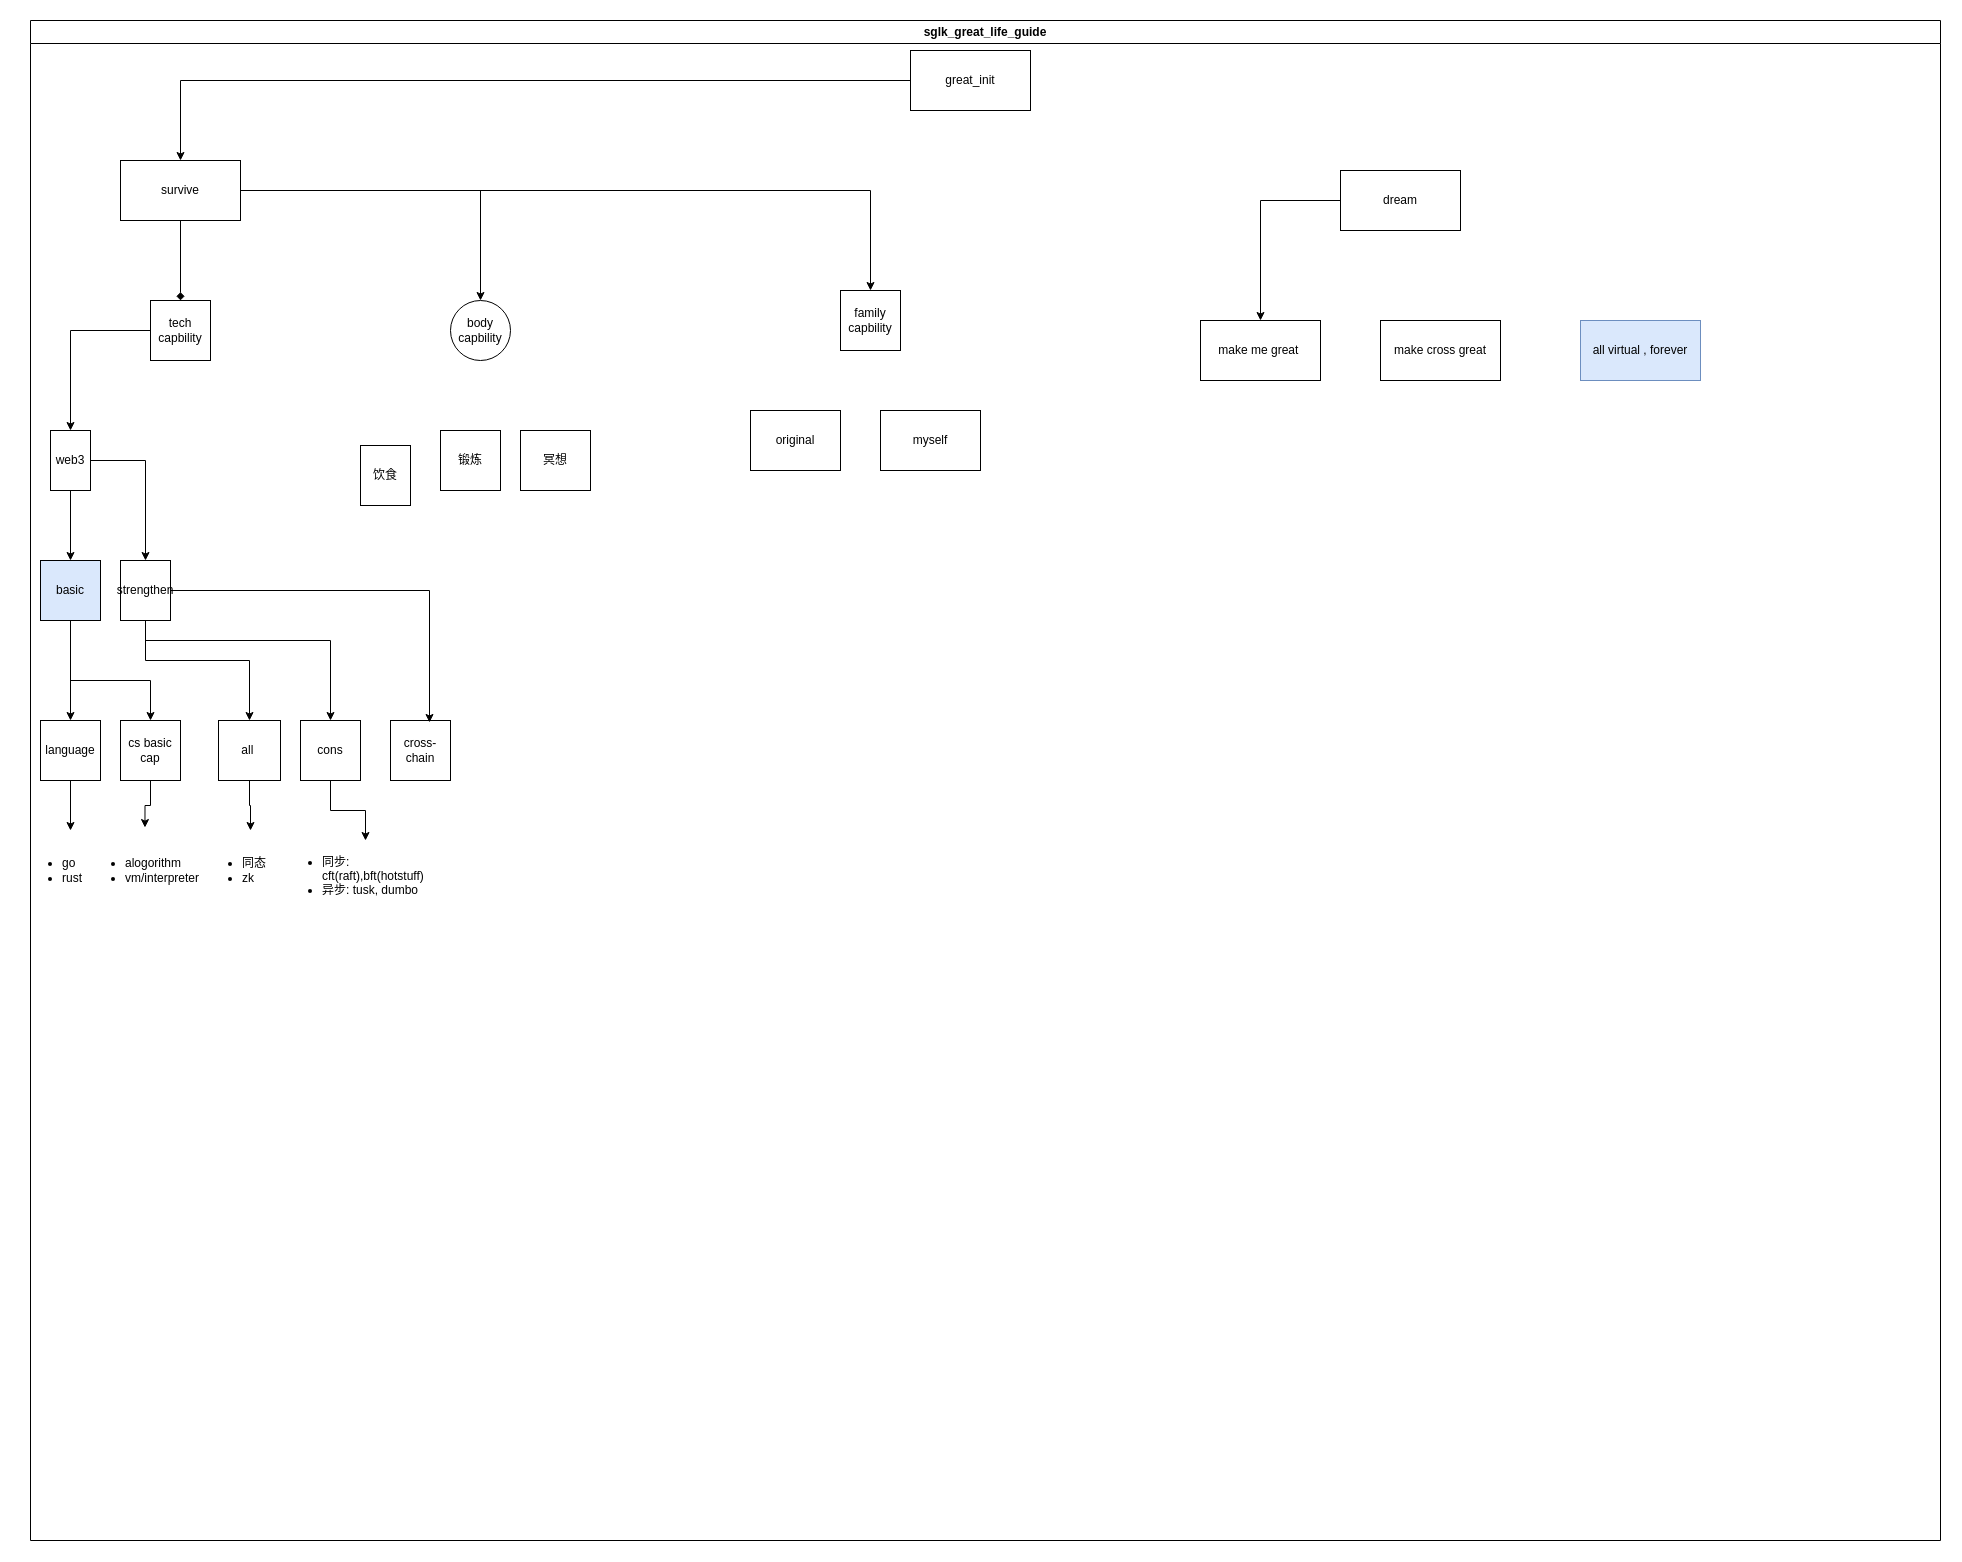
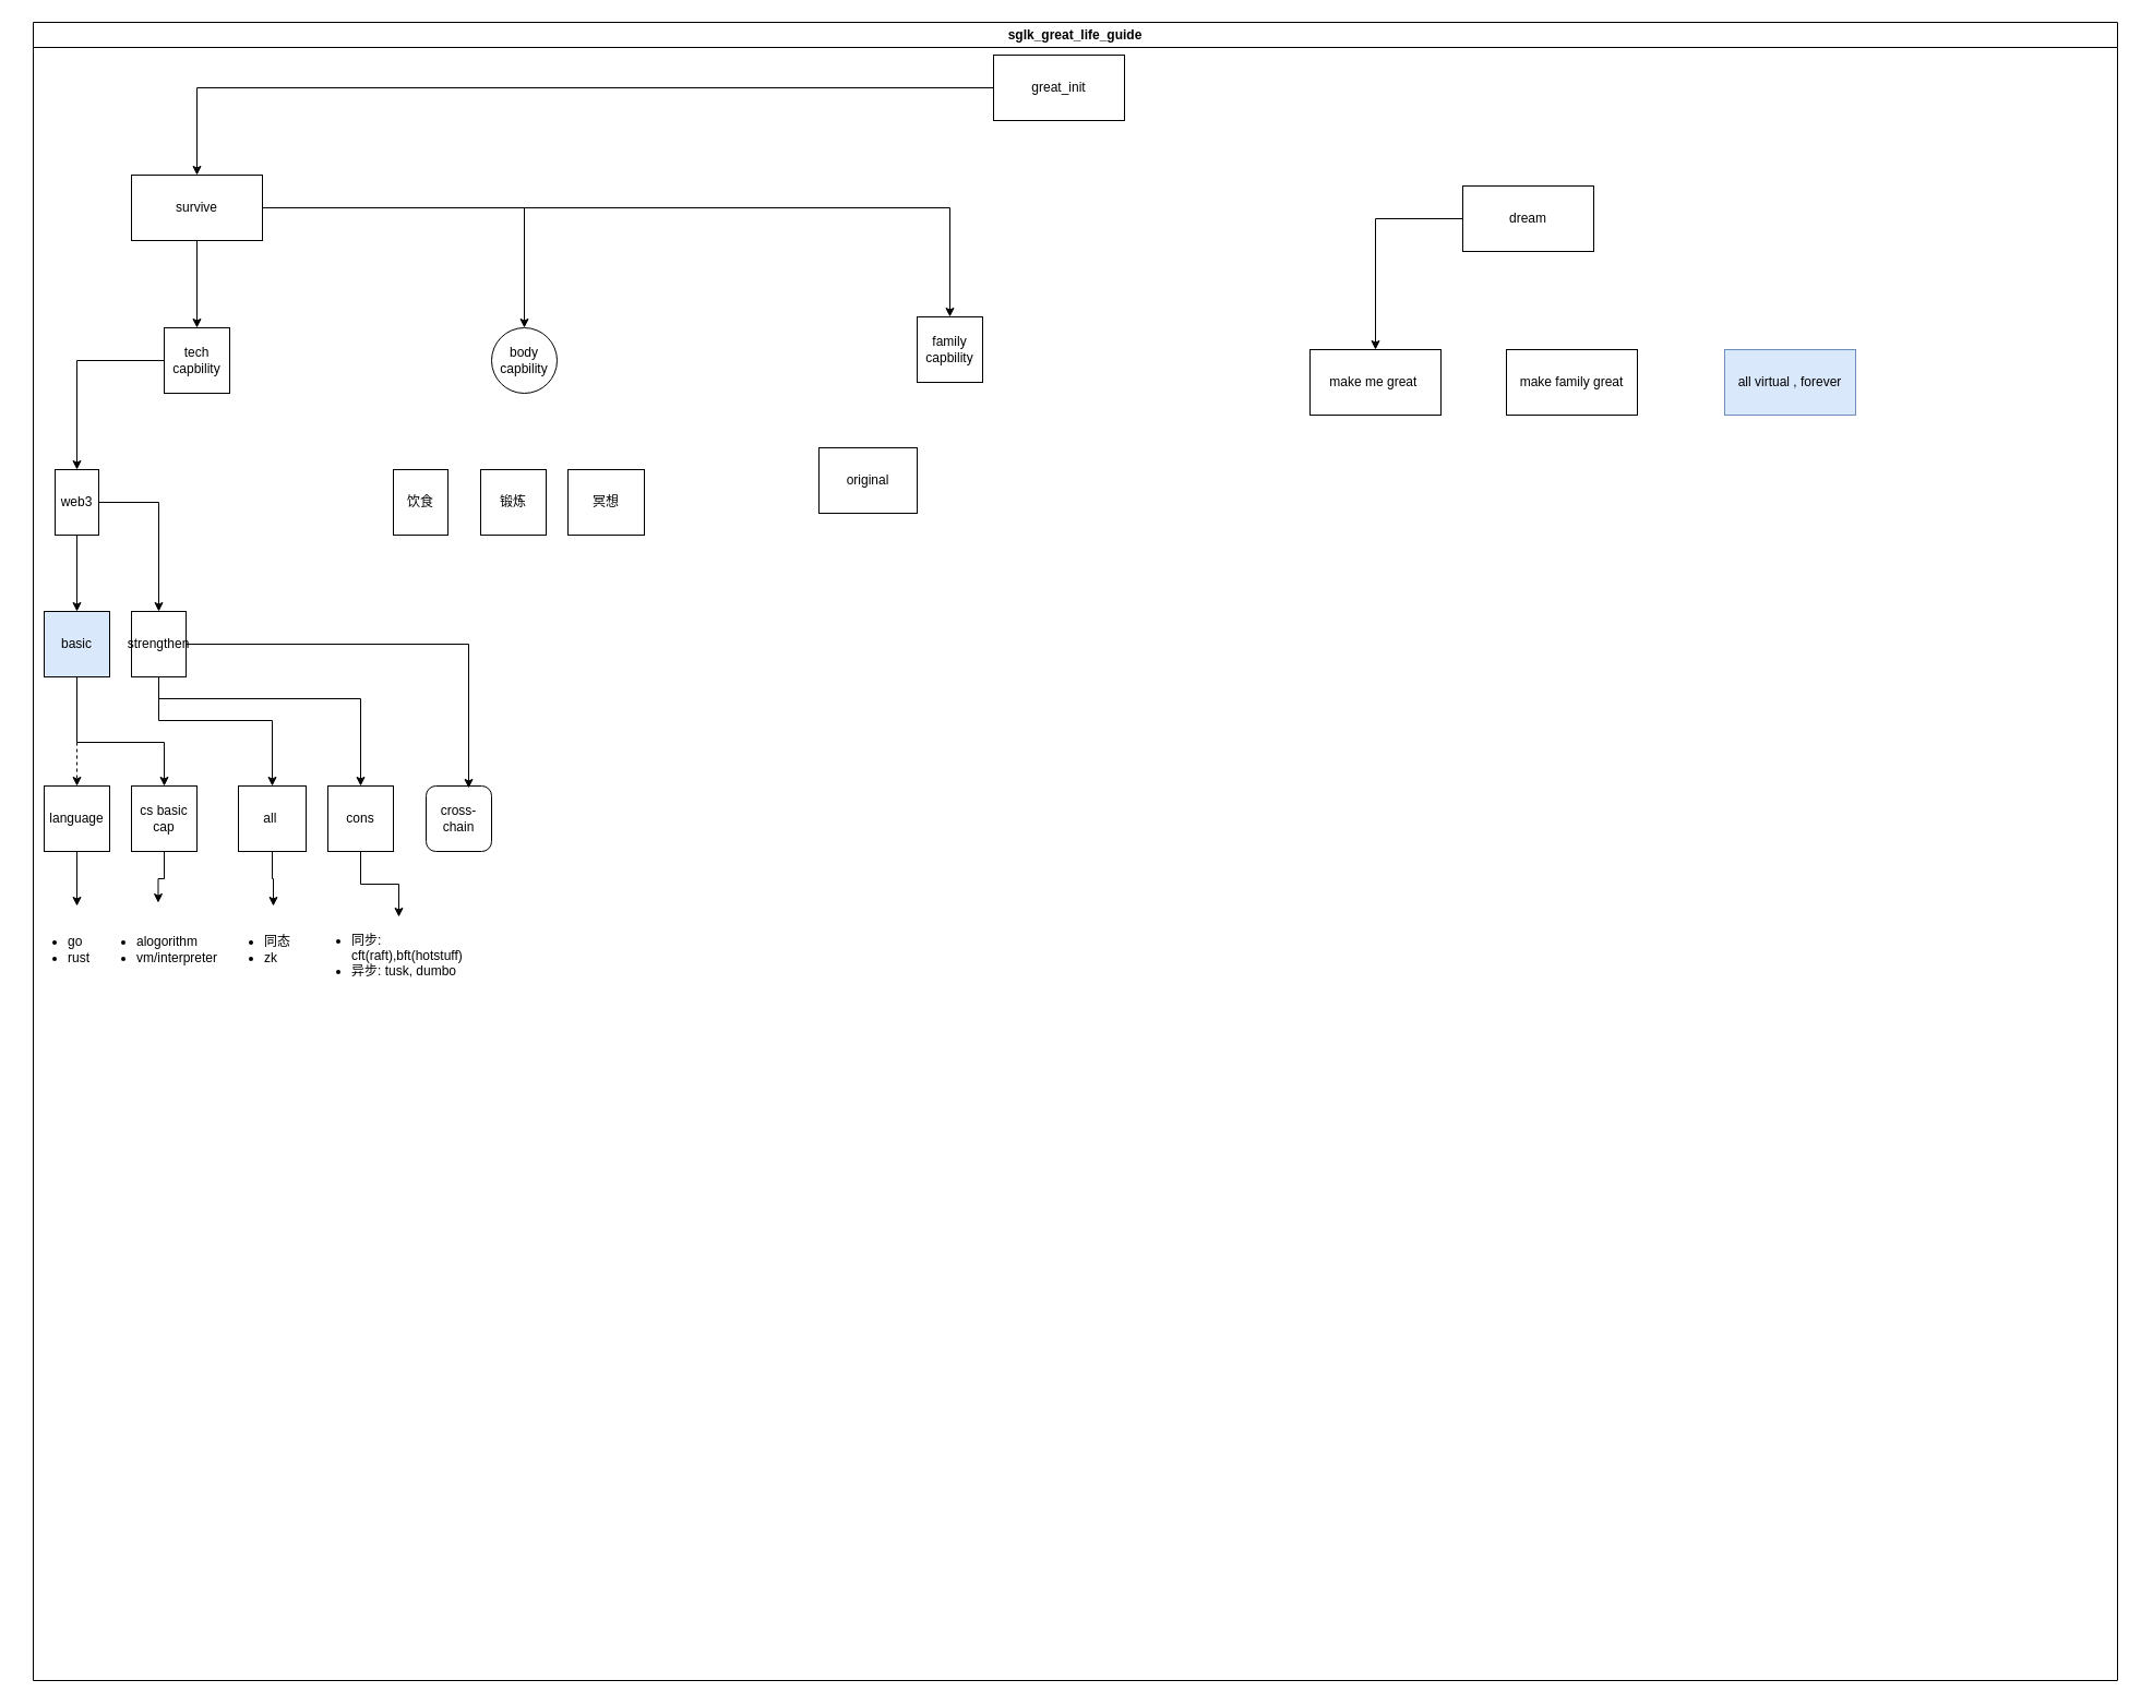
- <mxCell id="5" style="edgeStyle=orthogonalEdgeStyle;rounded=0;orthogonalLoop=1;jettySize=auto;html=1;entryX=0.5;entryY=0;entryDx=0;entryDy=0;endArrow=diamond;" edge="1" parent="2" source="8" target="10"><mxGeometry relative="1" as="geometry" /></mxCell>
+ <mxCell id="5" style="edgeStyle=orthogonalEdgeStyle;rounded=0;orthogonalLoop=1;jettySize=auto;html=1;entryX=0.5;entryY=0;entryDx=0;entryDy=0;" edge="1" parent="2" source="8" target="10"><mxGeometry relative="1" as="geometry" /></mxCell>
- <mxCell id="44" value="make cross great" style="rounded=0;whiteSpace=wrap;html=1;" vertex="1" parent="2"><mxGeometry x="1350" y="300" width="120" height="60" as="geometry" /></mxCell>
+ <mxCell id="44" value="make family great" style="rounded=0;whiteSpace=wrap;html=1;" vertex="1" parent="2"><mxGeometry x="1350" y="300" width="120" height="60" as="geometry" /></mxCell>
- <mxCell id="43" value="myself" style="rounded=0;whiteSpace=wrap;html=1;" vertex="1" parent="2"><mxGeometry x="850" y="390" width="100" height="60" as="geometry" /></mxCell>
- <mxCell id="36" value="饮食" style="rounded=0;whiteSpace=wrap;html=1;" vertex="1" parent="2"><mxGeometry x="330" y="425" width="50" height="60" as="geometry" /></mxCell>
+ <mxCell id="36" value="饮食" style="rounded=0;whiteSpace=wrap;html=1;" vertex="1" parent="2"><mxGeometry x="330" y="410" width="50" height="60" as="geometry" /></mxCell>
- <mxCell id="13" style="edgeStyle=orthogonalEdgeStyle;rounded=0;orthogonalLoop=1;jettySize=auto;html=1;entryX=0.5;entryY=0;entryDx=0;entryDy=0;" edge="1" parent="2" source="15" target="23"><mxGeometry relative="1" as="geometry" /></mxCell>
+ <mxCell id="13" style="edgeStyle=orthogonalEdgeStyle;rounded=0;orthogonalLoop=1;jettySize=auto;html=1;entryX=0.5;entryY=0;entryDx=0;entryDy=0;dashed=1;" edge="1" parent="2" source="15" target="23"><mxGeometry relative="1" as="geometry" /></mxCell>
- <mxCell id="34" value="cross-chain" style="rounded=0;whiteSpace=wrap;html=1;" vertex="1" parent="2"><mxGeometry x="360" y="700" width="60" height="60" as="geometry" /></mxCell>
+ <mxCell id="34" value="cross-chain" style="whiteSpace=wrap;html=1;rounded=1;" vertex="1" parent="2"><mxGeometry x="360" y="700" width="60" height="60" as="geometry" /></mxCell>
